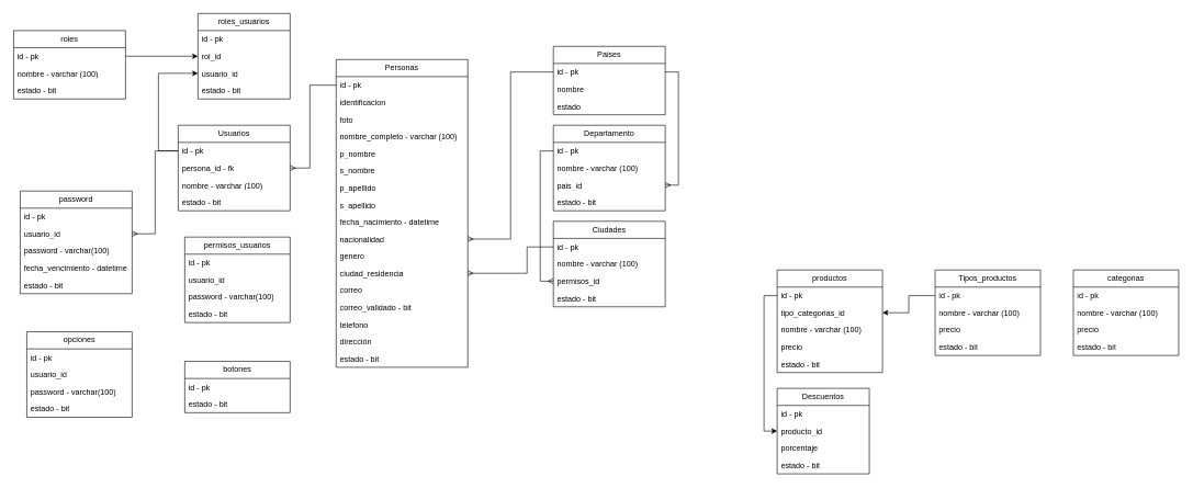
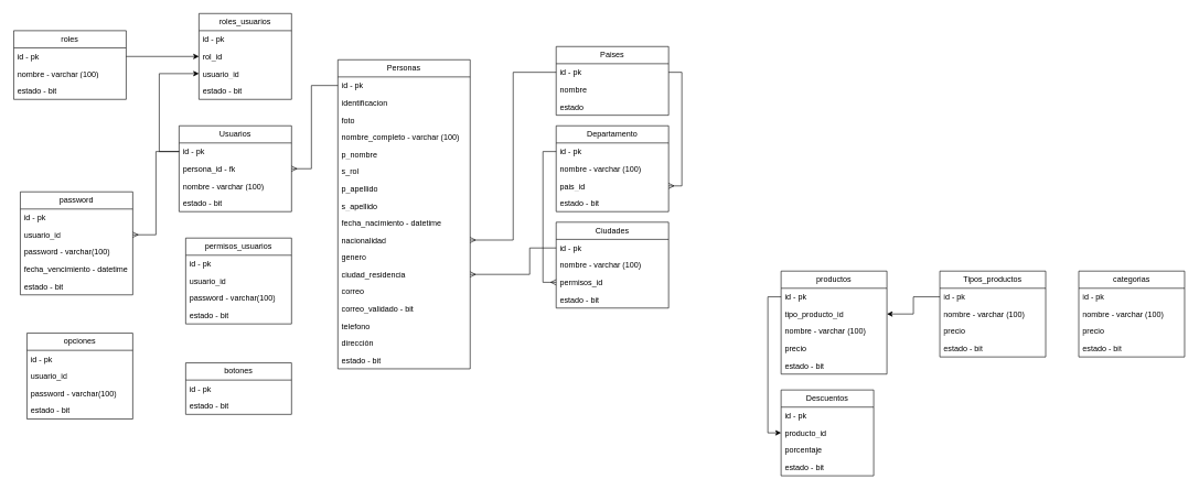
- <mxCell id="13" value="s_nombre" style="text;strokeColor=none;fillColor=none;align=left;verticalAlign=top;spacingLeft=4;spacingRight=4;overflow=hidden;rotatable=0;points=[[0,0.5],[1,0.5]];portConstraint=eastwest;whiteSpace=wrap;html=1;" parent="7" vertex="1"><mxGeometry y="156" width="200" height="26" as="geometry" /></mxCell>
+ <mxCell id="13" value="s_rol" style="text;strokeColor=none;fillColor=none;align=left;verticalAlign=top;spacingLeft=4;spacingRight=4;overflow=hidden;rotatable=0;points=[[0,0.5],[1,0.5]];portConstraint=eastwest;whiteSpace=wrap;html=1;" parent="7" vertex="1"><mxGeometry y="156" width="200" height="26" as="geometry" /></mxCell>
- <mxCell id="87" value="tipo_categorias_id" style="text;strokeColor=none;fillColor=none;align=left;verticalAlign=top;spacingLeft=4;spacingRight=4;overflow=hidden;rotatable=0;points=[[0,0.5],[1,0.5]];portConstraint=eastwest;whiteSpace=wrap;html=1;" vertex="1" parent="85"><mxGeometry y="52" width="160" height="26" as="geometry" /></mxCell>
+ <mxCell id="87" value="tipo_producto_id" style="text;strokeColor=none;fillColor=none;align=left;verticalAlign=top;spacingLeft=4;spacingRight=4;overflow=hidden;rotatable=0;points=[[0,0.5],[1,0.5]];portConstraint=eastwest;whiteSpace=wrap;html=1;" vertex="1" parent="85"><mxGeometry y="52" width="160" height="26" as="geometry" /></mxCell>
